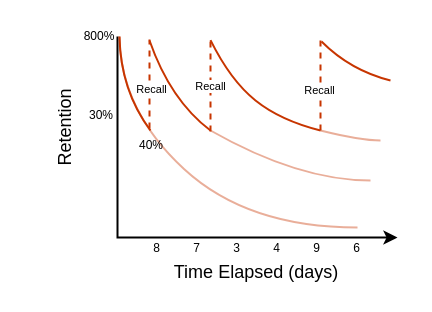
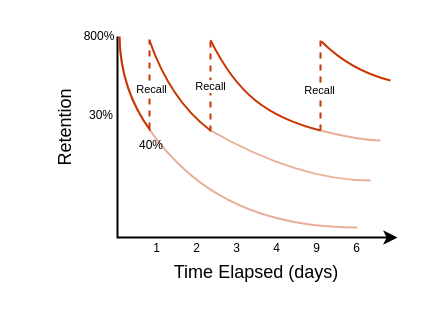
- <mxCell id="11" value="8" style="text;html=1;strokeColor=none;fillColor=none;align=center;verticalAlign=middle;whiteSpace=wrap;rounded=0;fontSize=12;" parent="1" vertex="1"><mxGeometry x="150" y="238" width="13" height="20" as="geometry" /></mxCell>
+ <mxCell id="11" value="1" style="text;html=1;strokeColor=none;fillColor=none;align=center;verticalAlign=middle;whiteSpace=wrap;rounded=0;fontSize=12;" parent="1" vertex="1"><mxGeometry x="150" y="238" width="13" height="20" as="geometry" /></mxCell>
- <mxCell id="12" value="7" style="text;html=1;strokeColor=none;fillColor=none;align=center;verticalAlign=middle;whiteSpace=wrap;rounded=0;fontSize=12;" parent="1" vertex="1"><mxGeometry x="190" y="238" width="13" height="20" as="geometry" /></mxCell>
+ <mxCell id="12" value="2" style="text;html=1;strokeColor=none;fillColor=none;align=center;verticalAlign=middle;whiteSpace=wrap;rounded=0;fontSize=12;" parent="1" vertex="1"><mxGeometry x="190" y="238" width="13" height="20" as="geometry" /></mxCell>
